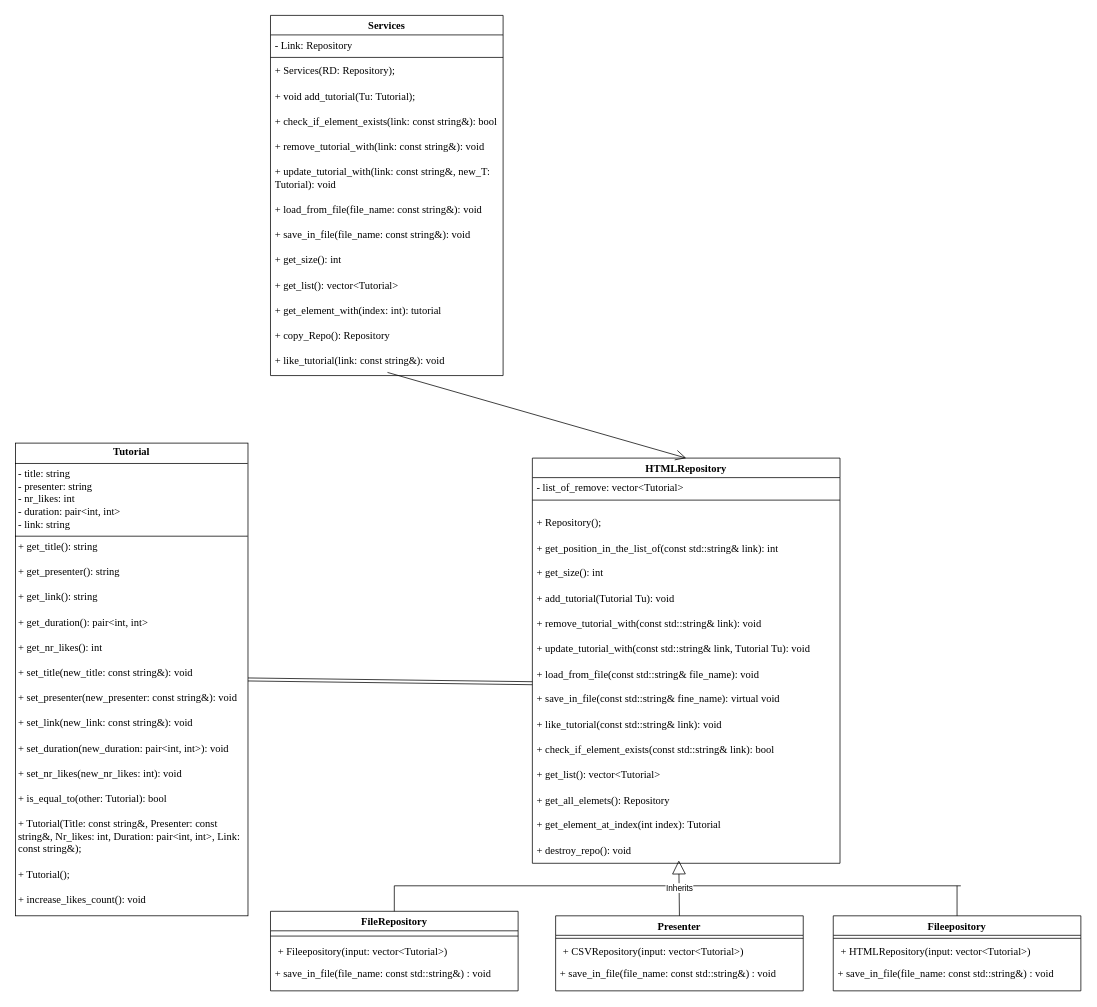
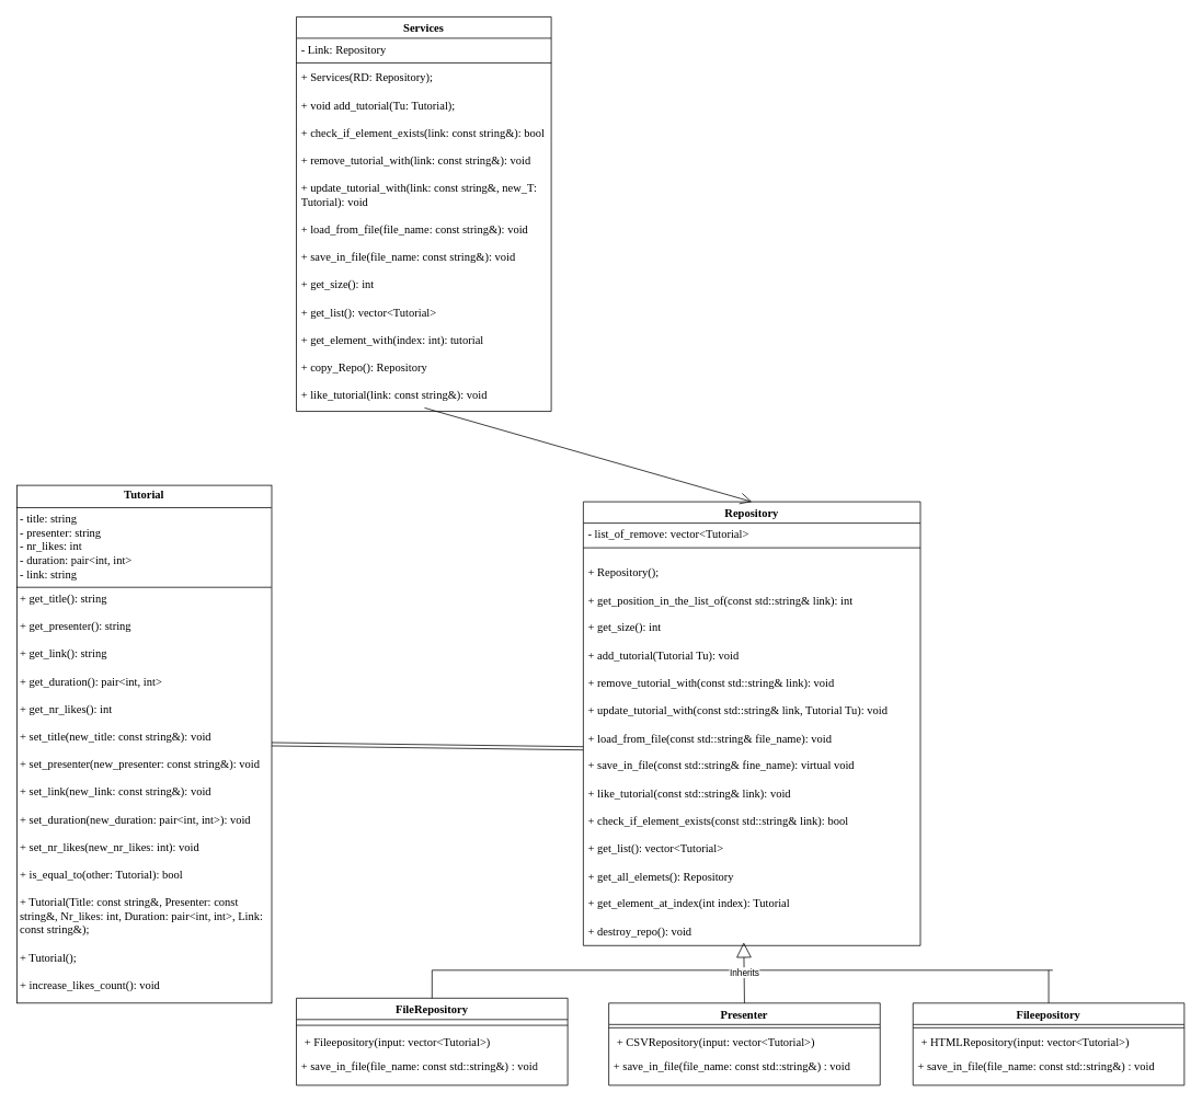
- <mxCell id="2" value="&lt;font style=&quot;font-size: 14px;&quot; face=&quot;Times New Roman&quot;&gt;HTMLRepository&lt;/font&gt;" style="swimlane;align=center;verticalAlign=top;childLayout=stackLayout;horizontal=1;startSize=26;horizontalStack=0;resizeParent=1;resizeParentMax=0;resizeLast=0;collapsible=1;marginBottom=0;whiteSpace=wrap;html=1;" vertex="1" parent="1"><mxGeometry x="709" y="610" width="410" height="540" as="geometry"><mxRectangle x="310" y="230" width="100" height="30" as="alternateBounds" /></mxGeometry></mxCell>
+ <mxCell id="2" value="&lt;font style=&quot;font-size: 14px;&quot; face=&quot;Times New Roman&quot;&gt;Repository&lt;/font&gt;" style="swimlane;align=center;verticalAlign=top;childLayout=stackLayout;horizontal=1;startSize=26;horizontalStack=0;resizeParent=1;resizeParentMax=0;resizeLast=0;collapsible=1;marginBottom=0;whiteSpace=wrap;html=1;" vertex="1" parent="1"><mxGeometry x="709" y="610" width="410" height="540" as="geometry"><mxRectangle x="310" y="230" width="100" height="30" as="alternateBounds" /></mxGeometry></mxCell>
